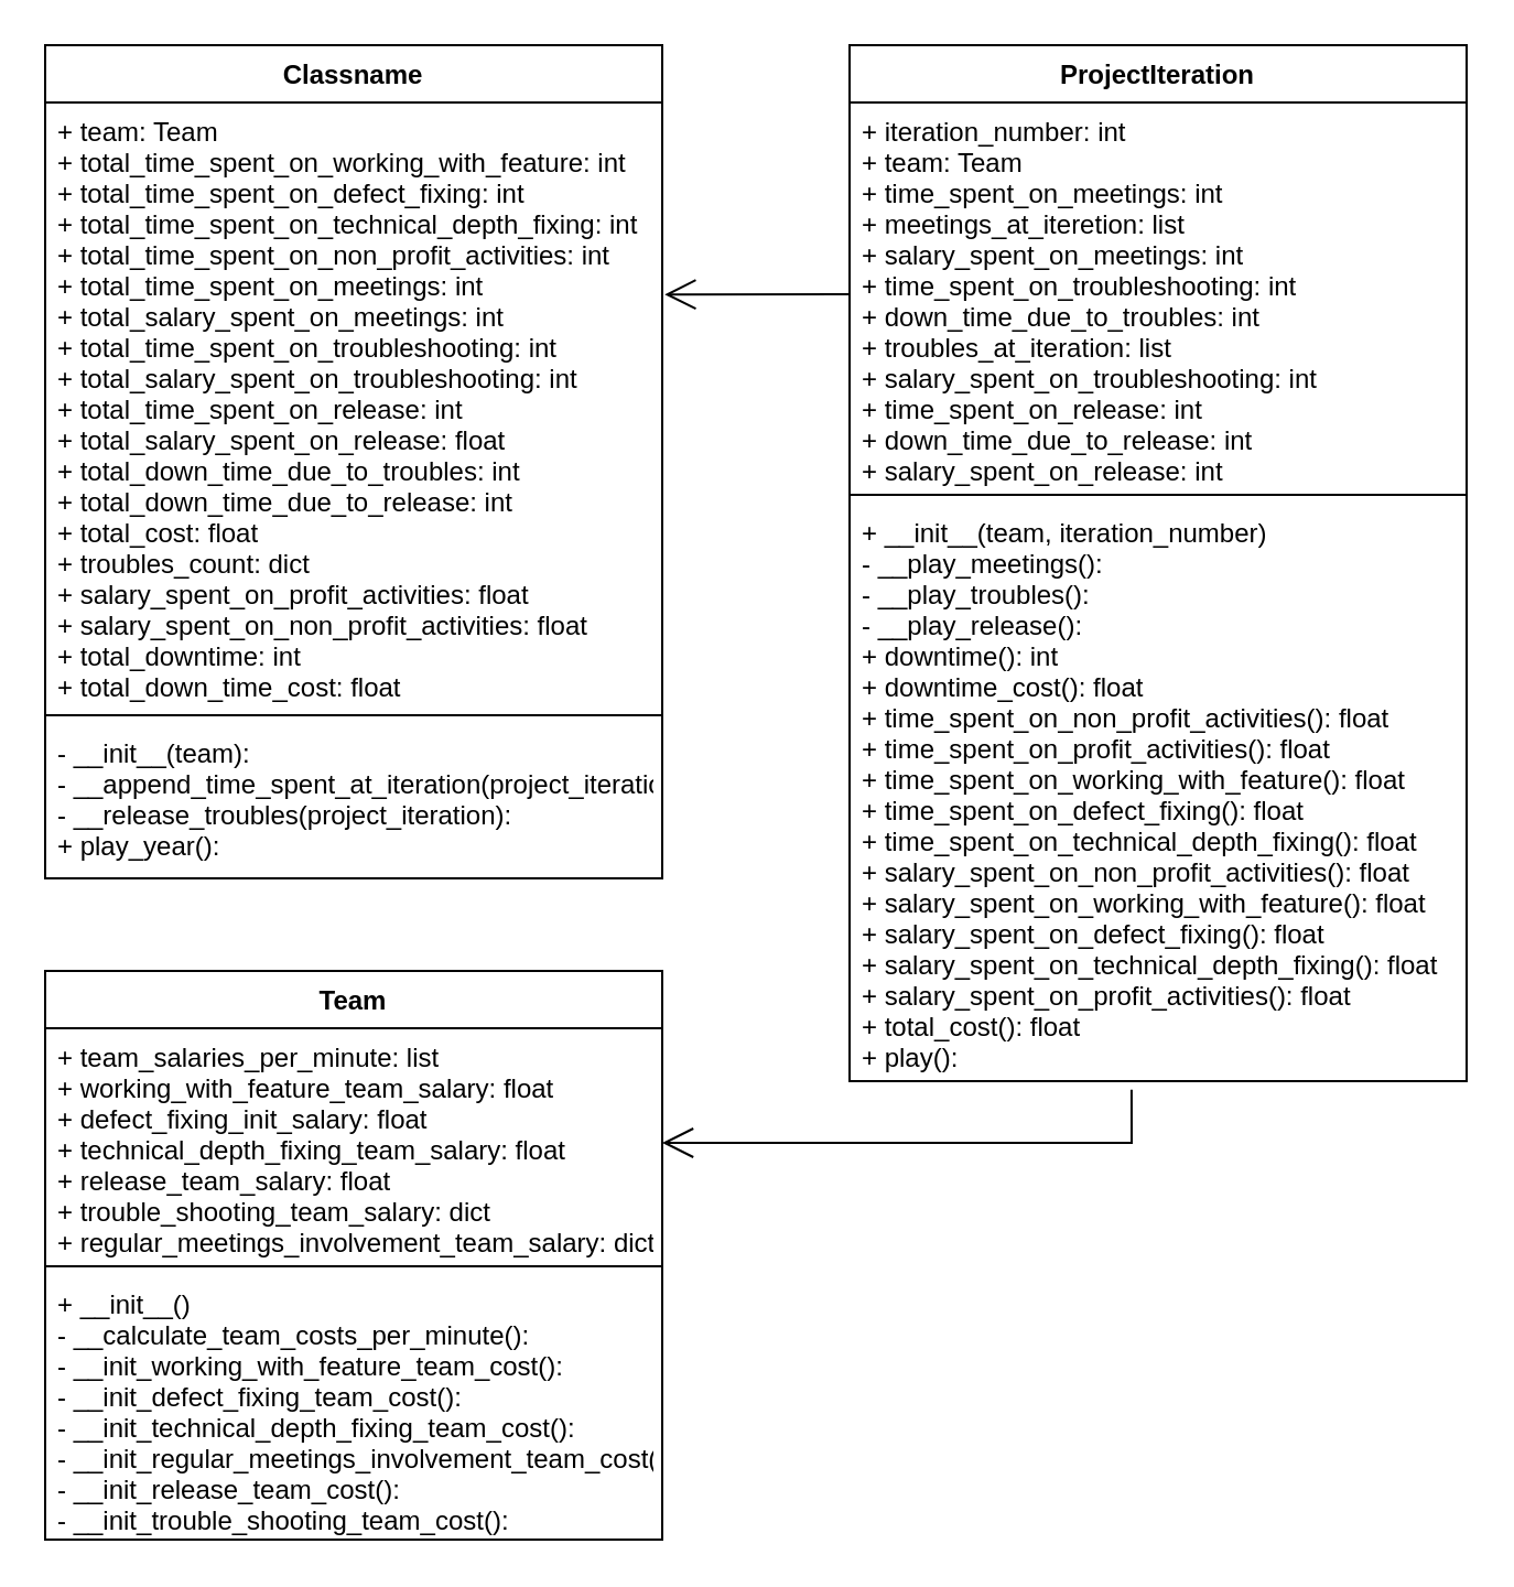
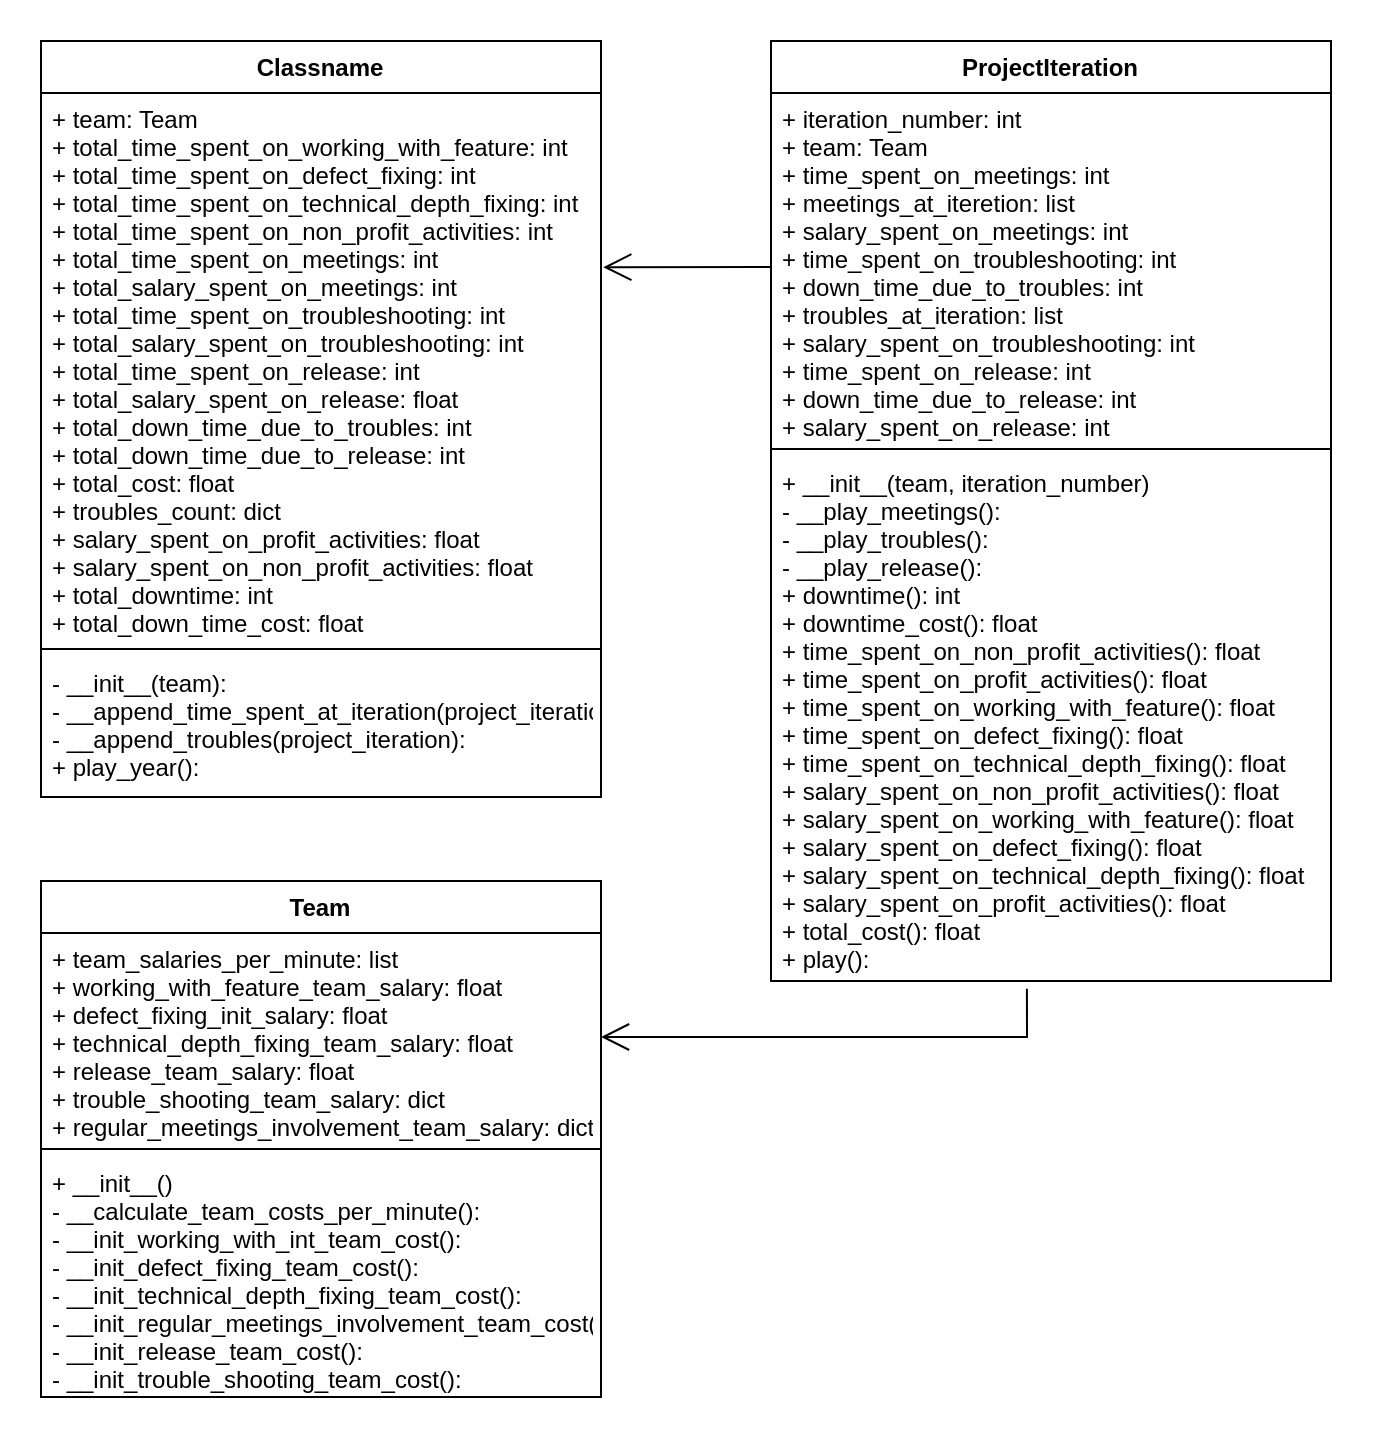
- <mxCell id="9" value="- __init__(team):&#10;- __append_time_spent_at_iteration(project_iteration)&#10;- __release_troubles(project_iteration):&#10;+ play_year():&#10;" style="text;strokeColor=none;fillColor=none;align=left;verticalAlign=top;spacingLeft=4;spacingRight=4;overflow=hidden;rotatable=0;points=[[0,0.5],[1,0.5]];portConstraint=eastwest;" vertex="1" parent="6"><mxGeometry y="308" width="280" height="70" as="geometry" /></mxCell>
+ <mxCell id="9" value="- __init__(team):&#10;- __append_time_spent_at_iteration(project_iteration)&#10;- __append_troubles(project_iteration):&#10;+ play_year():&#10;" style="text;strokeColor=none;fillColor=none;align=left;verticalAlign=top;spacingLeft=4;spacingRight=4;overflow=hidden;rotatable=0;points=[[0,0.5],[1,0.5]];portConstraint=eastwest;" vertex="1" parent="6"><mxGeometry y="308" width="280" height="70" as="geometry" /></mxCell>
- <mxCell id="13" value="+ __init__()&#10;- __calculate_team_costs_per_minute():&#10;- __init_working_with_feature_team_cost():&#10;- __init_defect_fixing_team_cost():&#10;- __init_technical_depth_fixing_team_cost():&#10;- __init_regular_meetings_involvement_team_cost():&#10;- __init_release_team_cost():&#10;- __init_trouble_shooting_team_cost():" style="text;strokeColor=none;fillColor=none;align=left;verticalAlign=top;spacingLeft=4;spacingRight=4;overflow=hidden;rotatable=0;points=[[0,0.5],[1,0.5]];portConstraint=eastwest;" vertex="1" parent="10"><mxGeometry y="138" width="280" height="120" as="geometry" /></mxCell>
+ <mxCell id="13" value="+ __init__()&#10;- __calculate_team_costs_per_minute():&#10;- __init_working_with_int_team_cost():&#10;- __init_defect_fixing_team_cost():&#10;- __init_technical_depth_fixing_team_cost():&#10;- __init_regular_meetings_involvement_team_cost():&#10;- __init_release_team_cost():&#10;- __init_trouble_shooting_team_cost():" style="text;strokeColor=none;fillColor=none;align=left;verticalAlign=top;spacingLeft=4;spacingRight=4;overflow=hidden;rotatable=0;points=[[0,0.5],[1,0.5]];portConstraint=eastwest;" vertex="1" parent="10"><mxGeometry y="138" width="280" height="120" as="geometry" /></mxCell>
